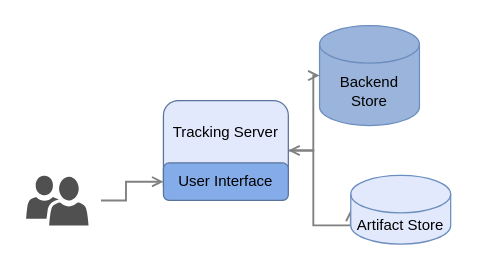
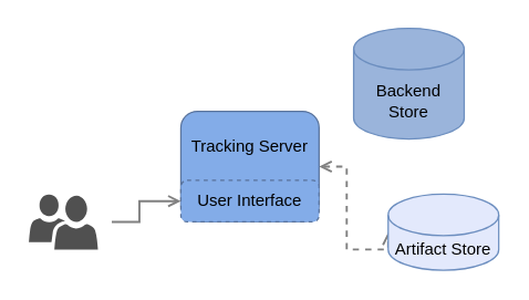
- <mxCell id="4" style="edgeStyle=orthogonalEdgeStyle;rounded=0;orthogonalLoop=1;jettySize=auto;html=1;startArrow=none;startFill=0;endArrow=open;endFill=0;strokeColor=#808080;strokeWidth=1.5;entryX=0;entryY=0.5;entryDx=0;entryDy=0;exitX=1;exitY=0.5;exitDx=0;exitDy=0;entryPerimeter=0;" parent="1" source="5" target="2" edge="1"><mxGeometry relative="1" as="geometry"><Array as="points"><mxPoint x="250" y="120" /><mxPoint x="250" y="60" /></Array><mxPoint x="320" y="80" as="sourcePoint" /><mxPoint x="330" y="250" as="targetPoint" /></mxGeometry></mxCell>
- <mxCell id="5" value="Tracking Server&lt;br&gt;&lt;br&gt;&lt;br&gt;" style="rounded=1;whiteSpace=wrap;html=1;fillColor=#e3e9fc;strokeColor=#59739c;" parent="1" vertex="1"><mxGeometry x="130" y="80" width="100" height="80" as="geometry" /></mxCell>
+ <mxCell id="5" value="Tracking Server&lt;br&gt;&lt;br&gt;&lt;br&gt;" style="rounded=1;whiteSpace=wrap;html=1;fillColor=#83ACE8;strokeColor=#59739c;" parent="1" vertex="1"><mxGeometry x="130" y="80" width="100" height="80" as="geometry" /></mxCell>
- <mxCell id="6" value="User Interface" style="rounded=1;whiteSpace=wrap;html=1;fillColor=#83ACE8;strokeColor=#59739c;dashed=0;" parent="1" vertex="1"><mxGeometry x="130" y="130" width="100" height="30" as="geometry" /></mxCell>
+ <mxCell id="6" value="User Interface" style="rounded=1;whiteSpace=wrap;html=1;fillColor=#83ACE8;strokeColor=#59739c;dashed=1;" parent="1" vertex="1"><mxGeometry x="130" y="130" width="100" height="30" as="geometry" /></mxCell>
- <mxCell id="3" style="edgeStyle=orthogonalEdgeStyle;rounded=0;orthogonalLoop=1;jettySize=auto;html=1;startArrow=open;startFill=0;endArrow=open;endFill=0;strokeColor=#808080;strokeWidth=1.5;exitX=1;exitY=0.5;exitDx=0;exitDy=0;entryX=0;entryY=0.5;entryDx=0;entryDy=0;entryPerimeter=0;" parent="1" source="5" target="9" edge="1"><mxGeometry relative="1" as="geometry"><Array as="points"><mxPoint x="250" y="120" /><mxPoint x="250" y="180" /></Array><mxPoint x="320" y="160" as="sourcePoint" /><mxPoint x="260" y="180" as="targetPoint" /></mxGeometry></mxCell>
+ <mxCell id="3" style="edgeStyle=orthogonalEdgeStyle;rounded=0;orthogonalLoop=1;jettySize=auto;html=1;startArrow=open;startFill=0;endArrow=open;endFill=0;strokeColor=#808080;strokeWidth=1.5;exitX=1;exitY=0.5;exitDx=0;exitDy=0;entryX=0;entryY=0.5;entryDx=0;entryDy=0;entryPerimeter=0;dashed=1;" parent="1" source="5" target="9" edge="1"><mxGeometry relative="1" as="geometry"><Array as="points"><mxPoint x="250" y="120" /><mxPoint x="250" y="180" /></Array><mxPoint x="320" y="160" as="sourcePoint" /><mxPoint x="260" y="180" as="targetPoint" /></mxGeometry></mxCell>
